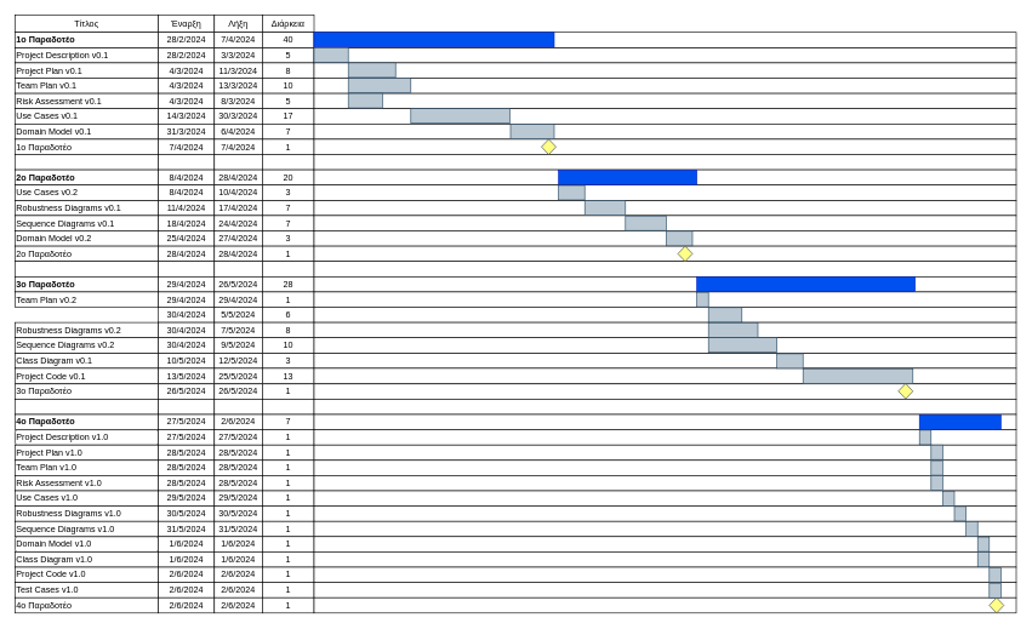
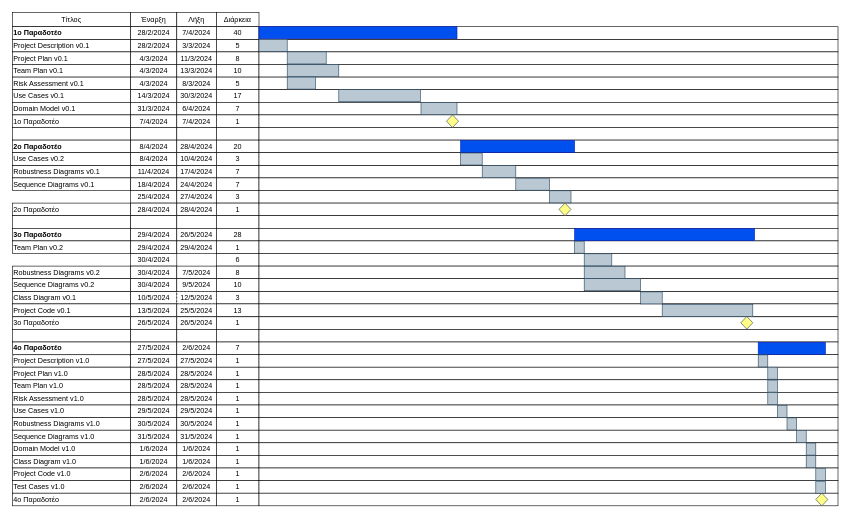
- <mxCell id="54" value="&lt;div align=&quot;left&quot;&gt;Domain Model v0.2&lt;/div&gt;" style="rounded=0;whiteSpace=wrap;html=1;align=left;" vertex="1" parent="1"><mxGeometry x="20" y="317" width="197" height="21" as="geometry" /></mxCell>
- <mxCell id="207" value="5/5/2024" style="rounded=0;whiteSpace=wrap;html=1;" vertex="1" parent="1"><mxGeometry x="294" y="422" width="66" height="21" as="geometry" /></mxCell>
- <mxCell id="88" value="12/5/2024" style="rounded=0;whiteSpace=wrap;html=1;" vertex="1" parent="1"><mxGeometry x="294" y="485" width="66" height="21" as="geometry" /></mxCell>
+ <mxCell id="88" value="12/5/2024" style="rounded=0;whiteSpace=wrap;html=1;dashed=1;" vertex="1" parent="1"><mxGeometry x="294" y="485" width="66" height="21" as="geometry" /></mxCell>
- <mxCell id="156" value="&lt;div align=&quot;left&quot;&gt;Domain Model v1.0&lt;/div&gt;" style="whiteSpace=wrap;html=1;align=left;rounded=1;" vertex="1" parent="1"><mxGeometry x="20" y="737.5" width="197" height="21" as="geometry" /></mxCell>
+ <mxCell id="156" value="&lt;div align=&quot;left&quot;&gt;Domain Model v1.0&lt;/div&gt;" style="rounded=0;whiteSpace=wrap;html=1;align=left;" vertex="1" parent="1"><mxGeometry x="20" y="737.5" width="197" height="21" as="geometry" /></mxCell>
